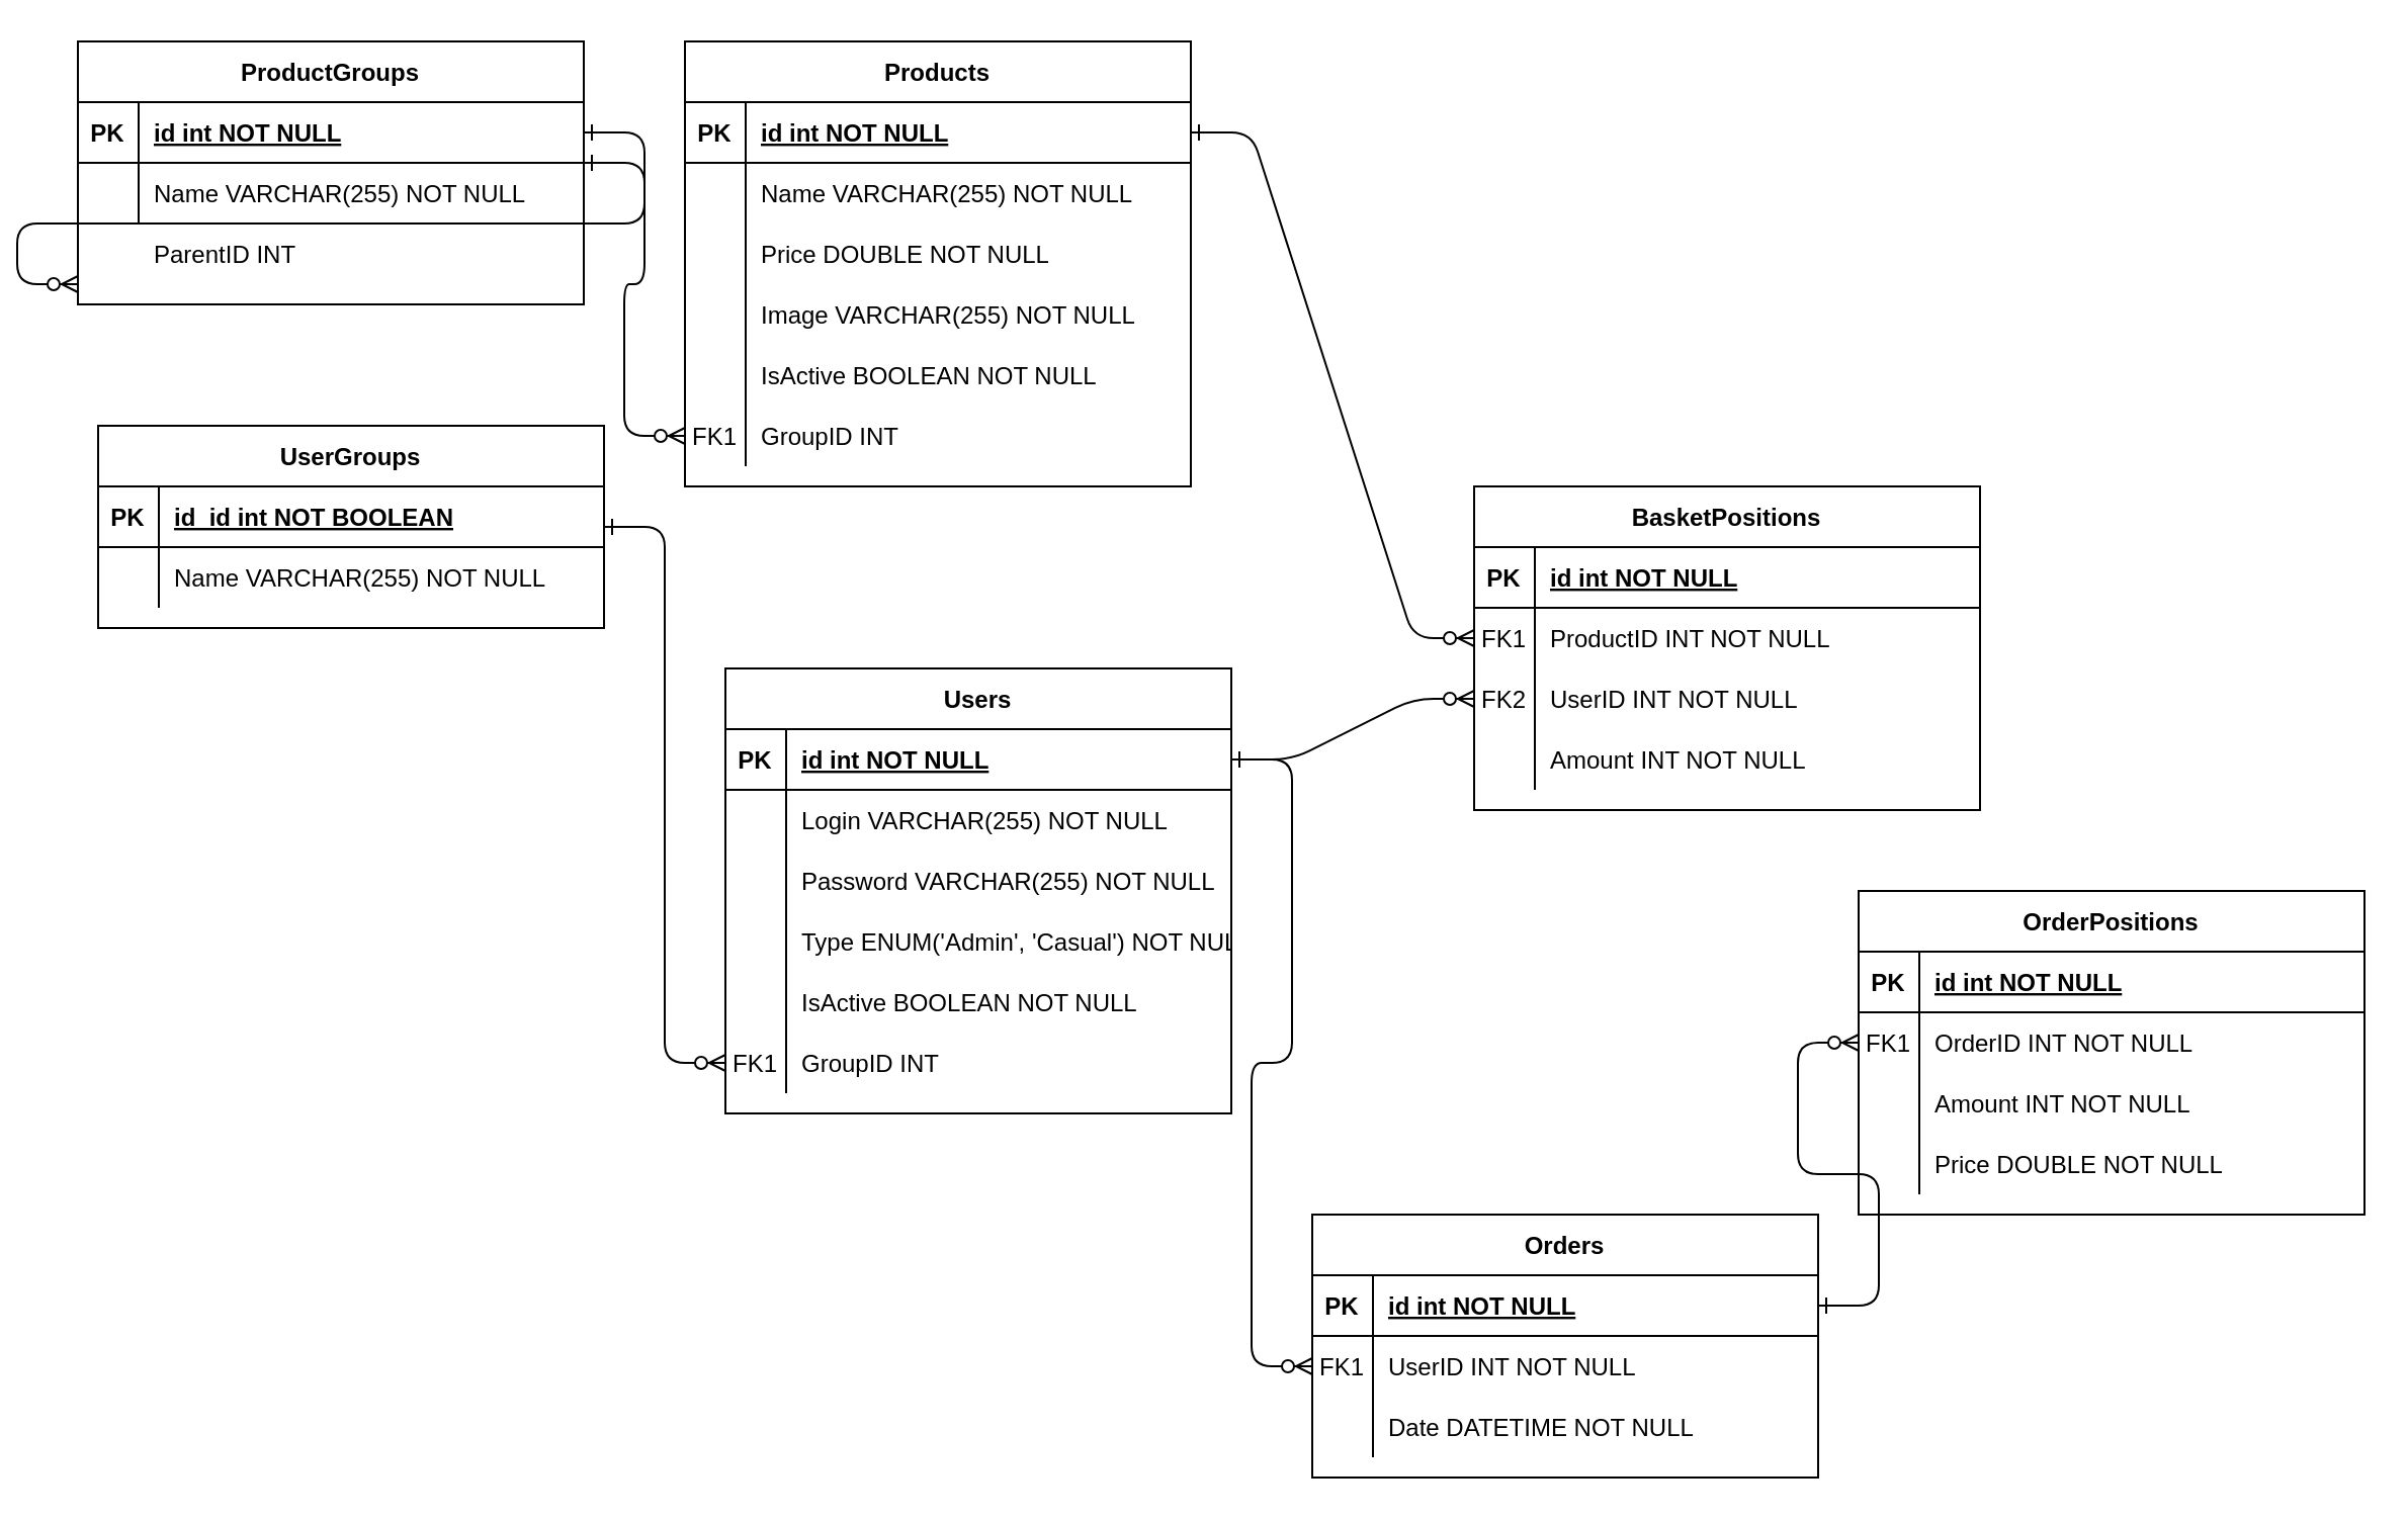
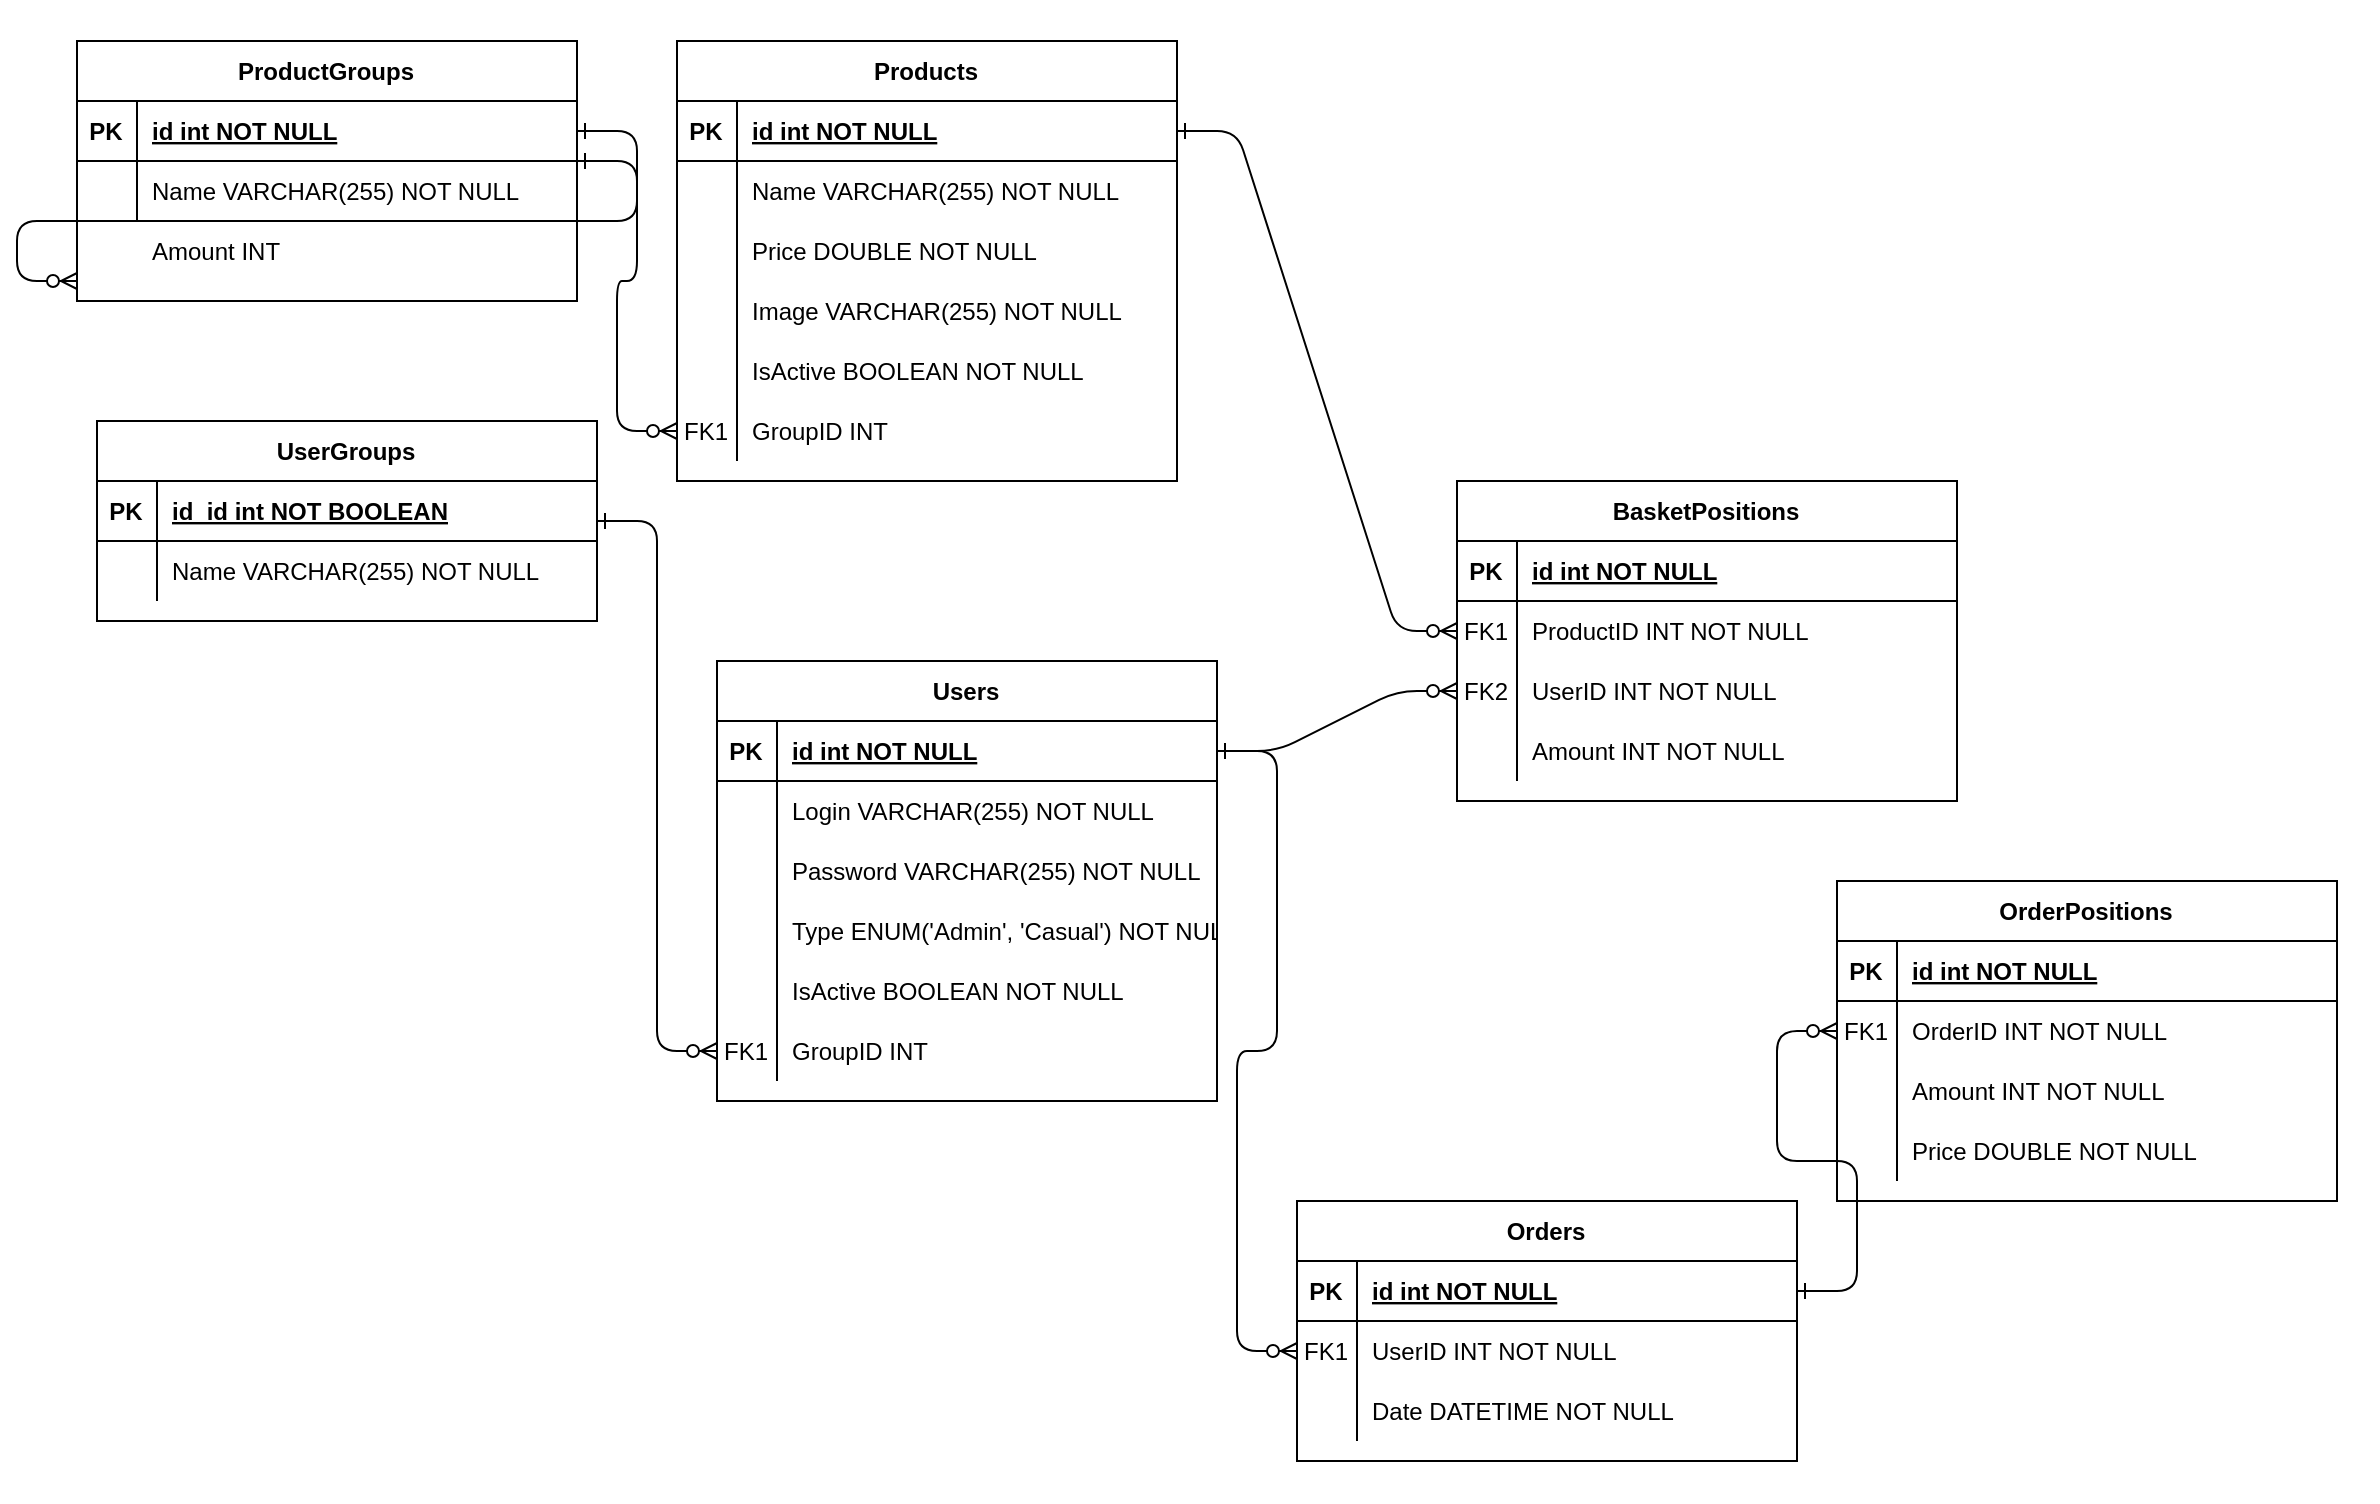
- <mxCell id="29" value="ParentID INT" style="shape=partialRectangle;overflow=hidden;connectable=0;fillColor=none;top=0;left=0;bottom=0;right=0;align=left;spacingLeft=6;" vertex="1" parent="28"><mxGeometry x="30" width="220" height="30" as="geometry"><mxRectangle width="220" height="30" as="alternateBounds" /></mxGeometry></mxCell>
+ <mxCell id="29" value="Amount INT" style="shape=partialRectangle;overflow=hidden;connectable=0;fillColor=none;top=0;left=0;bottom=0;right=0;align=left;spacingLeft=6;" vertex="1" parent="28"><mxGeometry x="30" width="220" height="30" as="geometry"><mxRectangle width="220" height="30" as="alternateBounds" /></mxGeometry></mxCell>
